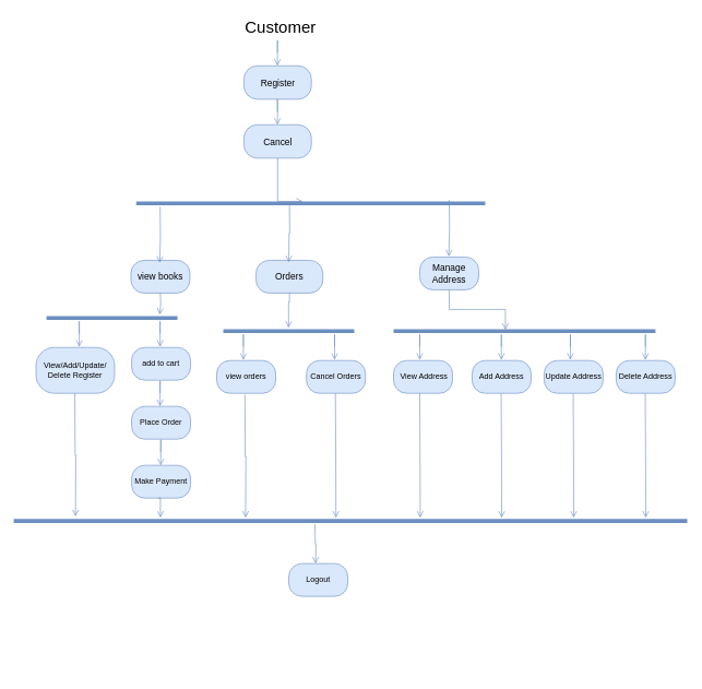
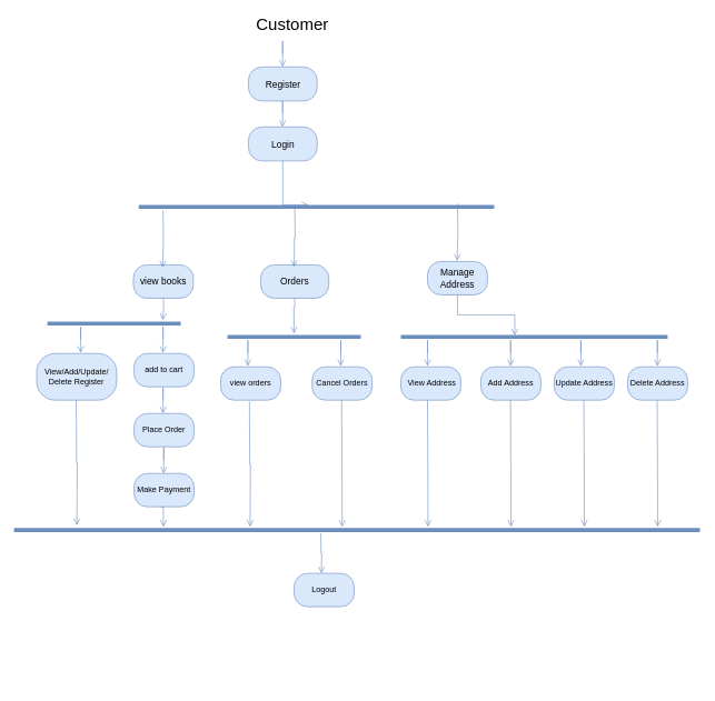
- <mxCell id="53" value="&lt;font style=&quot;font-size: 25px;&quot;&gt;Customer&lt;/font&gt;" style="text;html=1;align=center;verticalAlign=middle;resizable=0;points=[];autosize=1;strokeColor=none;fillColor=none;" parent="1" vertex="1"><mxGeometry x="362" y="20" width="130" height="40" as="geometry" /></mxCell>
+ <mxCell id="53" value="&lt;font style=&quot;font-size: 25px;&quot;&gt;Customer&lt;/font&gt;" style="text;html=1;align=center;verticalAlign=middle;resizable=0;points=[];autosize=1;strokeColor=none;fillColor=none;" parent="1" vertex="1"><mxGeometry x="372" y="15" width="130" height="40" as="geometry" /></mxCell>
- <mxCell id="4" value="&lt;font style=&quot;font-size: 14px;&quot;&gt;Cancel&lt;/font&gt;" style="rounded=1;whiteSpace=wrap;html=1;arcSize=40;fillColor=#dae8fc;strokeColor=#6c8ebf;" parent="1" vertex="1"><mxGeometry x="371.5" y="190" width="103" height="51" as="geometry" /></mxCell>
+ <mxCell id="4" value="&lt;font style=&quot;font-size: 14px;&quot;&gt;Login&lt;/font&gt;" style="rounded=1;whiteSpace=wrap;html=1;arcSize=40;fillColor=#dae8fc;strokeColor=#6c8ebf;" parent="1" vertex="1"><mxGeometry x="371.5" y="190" width="103" height="51" as="geometry" /></mxCell>
